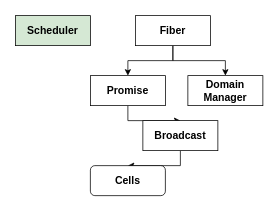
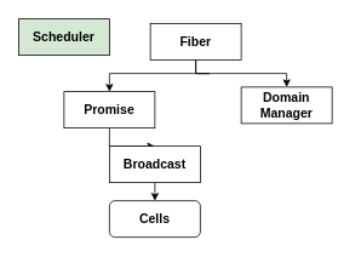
- <mxCell id="5" value="&lt;font size=&quot;1&quot;&gt;&lt;b style=&quot;font-size: 14px;&quot;&gt;Fiber&lt;/b&gt;&lt;/font&gt;" style="rounded=0;whiteSpace=wrap;html=1;" vertex="1" parent="1"><mxGeometry x="180" y="20" width="100" height="40" as="geometry" /></mxCell>
+ <mxCell id="5" value="&lt;font size=&quot;1&quot;&gt;&lt;b style=&quot;font-size: 14px;&quot;&gt;Fiber&lt;/b&gt;&lt;/font&gt;" style="rounded=0;whiteSpace=wrap;html=1;" vertex="1" parent="1"><mxGeometry x="165" y="25" width="100" height="40" as="geometry" /></mxCell>
- <mxCell id="8" value="&lt;font style=&quot;font-size: 14px;&quot;&gt;&lt;b&gt;Promise&lt;/b&gt;&lt;/font&gt;" style="rounded=0;whiteSpace=wrap;html=1;" vertex="1" parent="1"><mxGeometry x="120" y="100" width="100" height="40" as="geometry" /></mxCell>
+ <mxCell id="8" value="&lt;font style=&quot;font-size: 14px;&quot;&gt;&lt;b&gt;Promise&lt;/b&gt;&lt;/font&gt;" style="rounded=0;whiteSpace=wrap;html=1;" vertex="1" parent="1"><mxGeometry x="70" y="100" width="100" height="40" as="geometry" /></mxCell>
- <mxCell id="6" value="&lt;font size=&quot;1&quot;&gt;&lt;b style=&quot;font-size: 14px;&quot;&gt;Domain Manager&lt;br&gt;&lt;/b&gt;&lt;/font&gt;" style="rounded=0;whiteSpace=wrap;html=1;" vertex="1" parent="1"><mxGeometry x="250" y="100" width="100" height="40" as="geometry" /></mxCell>
+ <mxCell id="6" value="&lt;font size=&quot;1&quot;&gt;&lt;b style=&quot;font-size: 14px;&quot;&gt;Domain Manager&lt;br&gt;&lt;/b&gt;&lt;/font&gt;" style="rounded=0;whiteSpace=wrap;html=1;" vertex="1" parent="1"><mxGeometry x="265" y="95" width="100" height="40" as="geometry" /></mxCell>
- <mxCell id="10" value="&lt;font style=&quot;font-size: 14px;&quot;&gt;&lt;b&gt;Broadcast&lt;/b&gt;&lt;/font&gt;" style="rounded=0;whiteSpace=wrap;html=1;" vertex="1" parent="1"><mxGeometry x="190" y="160" width="100" height="40" as="geometry" /></mxCell>
+ <mxCell id="10" value="&lt;font style=&quot;font-size: 14px;&quot;&gt;&lt;b&gt;Broadcast&lt;/b&gt;&lt;/font&gt;" style="rounded=0;whiteSpace=wrap;html=1;" vertex="1" parent="1"><mxGeometry x="120" y="160" width="100" height="40" as="geometry" /></mxCell>
